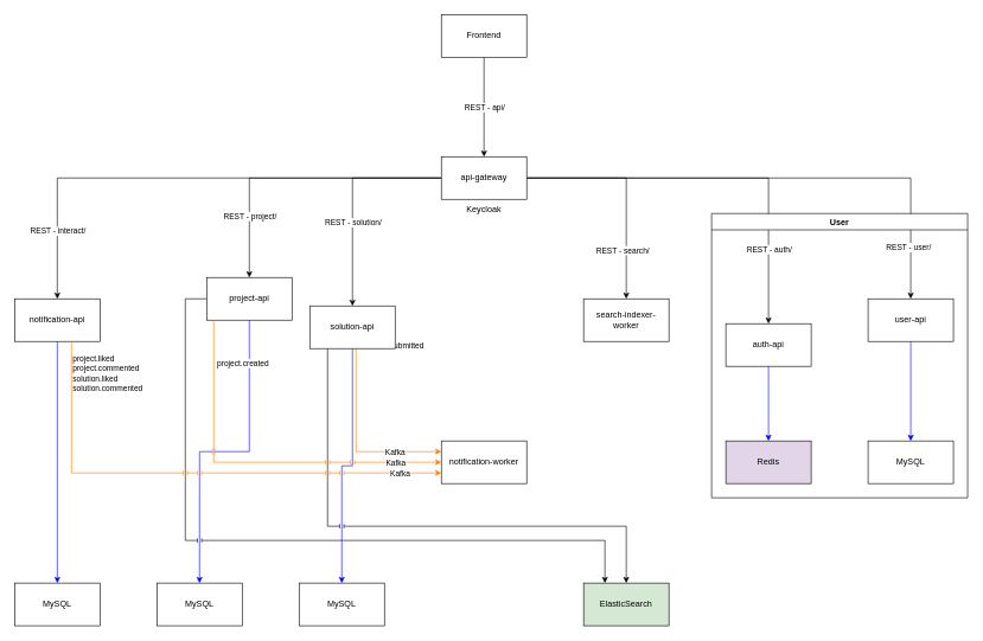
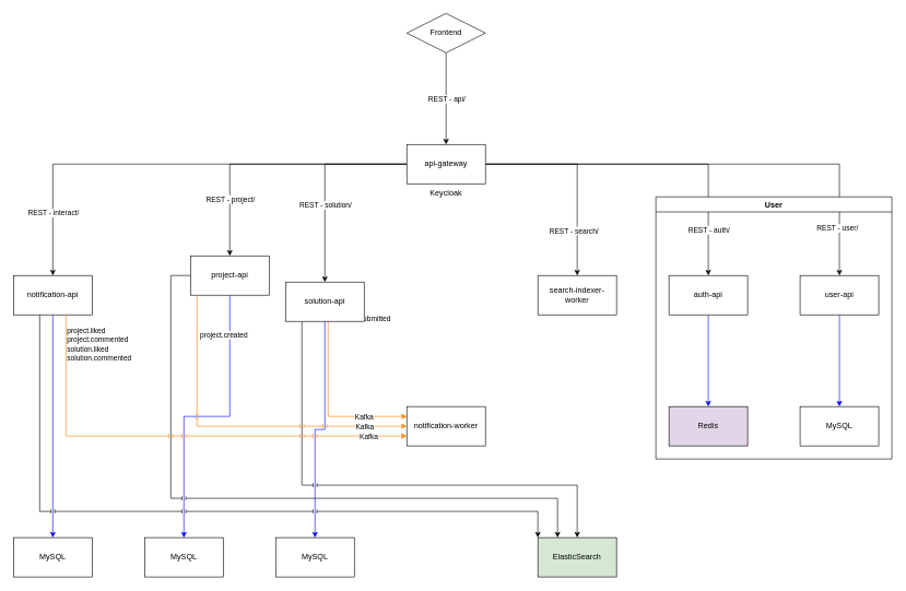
- <mxCell id="18" value="Frontend" style="rounded=0;whiteSpace=wrap;html=1;" vertex="1" parent="1"><mxGeometry width="120" height="60" as="geometry" x="620" y="20" /></mxCell>
+ <mxCell id="18" value="Frontend" style="rhombus;whiteSpace=wrap;html=1;" vertex="1" parent="1"><mxGeometry width="120" height="60" as="geometry" x="620" y="20" /></mxCell>
- <mxCell id="3" value="auth-api" style="rounded=0;whiteSpace=wrap;html=1;" vertex="1" parent="1"><mxGeometry x="1020" y="455" width="120" height="60" as="geometry" /></mxCell>
+ <mxCell id="3" value="auth-api" style="rounded=0;whiteSpace=wrap;html=1;" vertex="1" parent="1"><mxGeometry x="1020" y="420" width="120" height="60" as="geometry" /></mxCell>
+ <mxCell id="29" style="edgeStyle=orthogonalEdgeStyle;rounded=0;orthogonalLoop=1;jettySize=auto;html=1;entryX=0;entryY=0;entryDx=0;entryDy=0;jumpStyle=line;" edge="1" parent="1" source="30" target="36"><mxGeometry relative="1" as="geometry"><mxPoint x="60" y="780" as="targetPoint" /><Array as="points"><mxPoint x="60" y="780" /><mxPoint x="820" y="780" /></Array></mxGeometry></mxCell>
